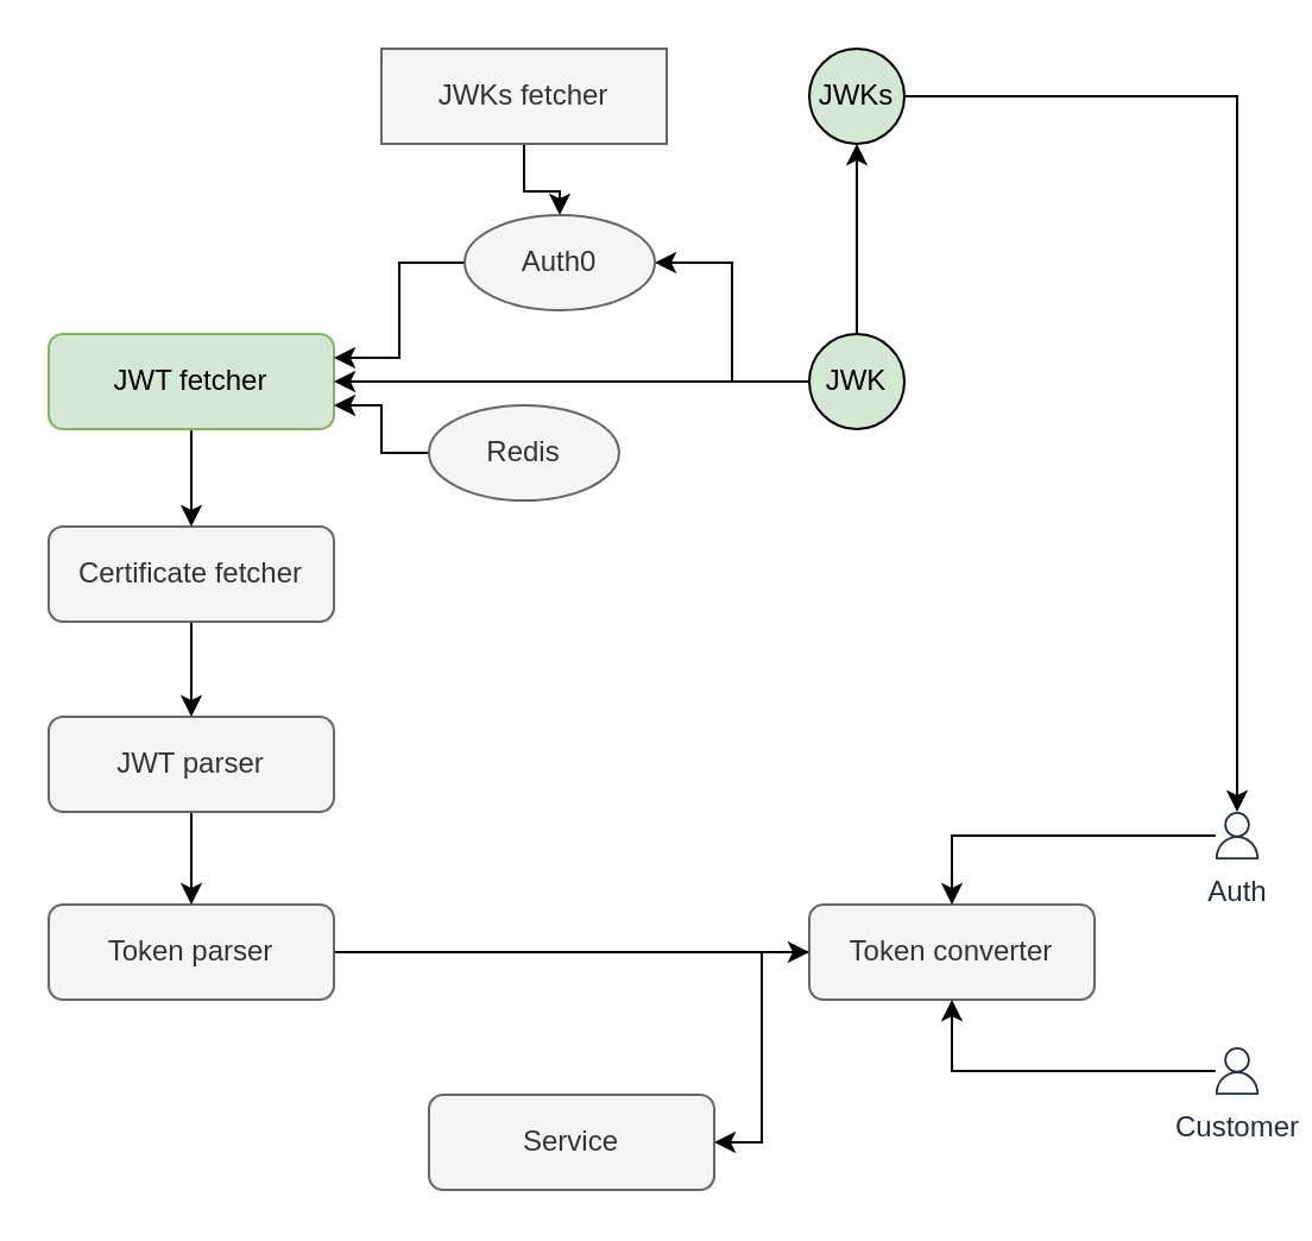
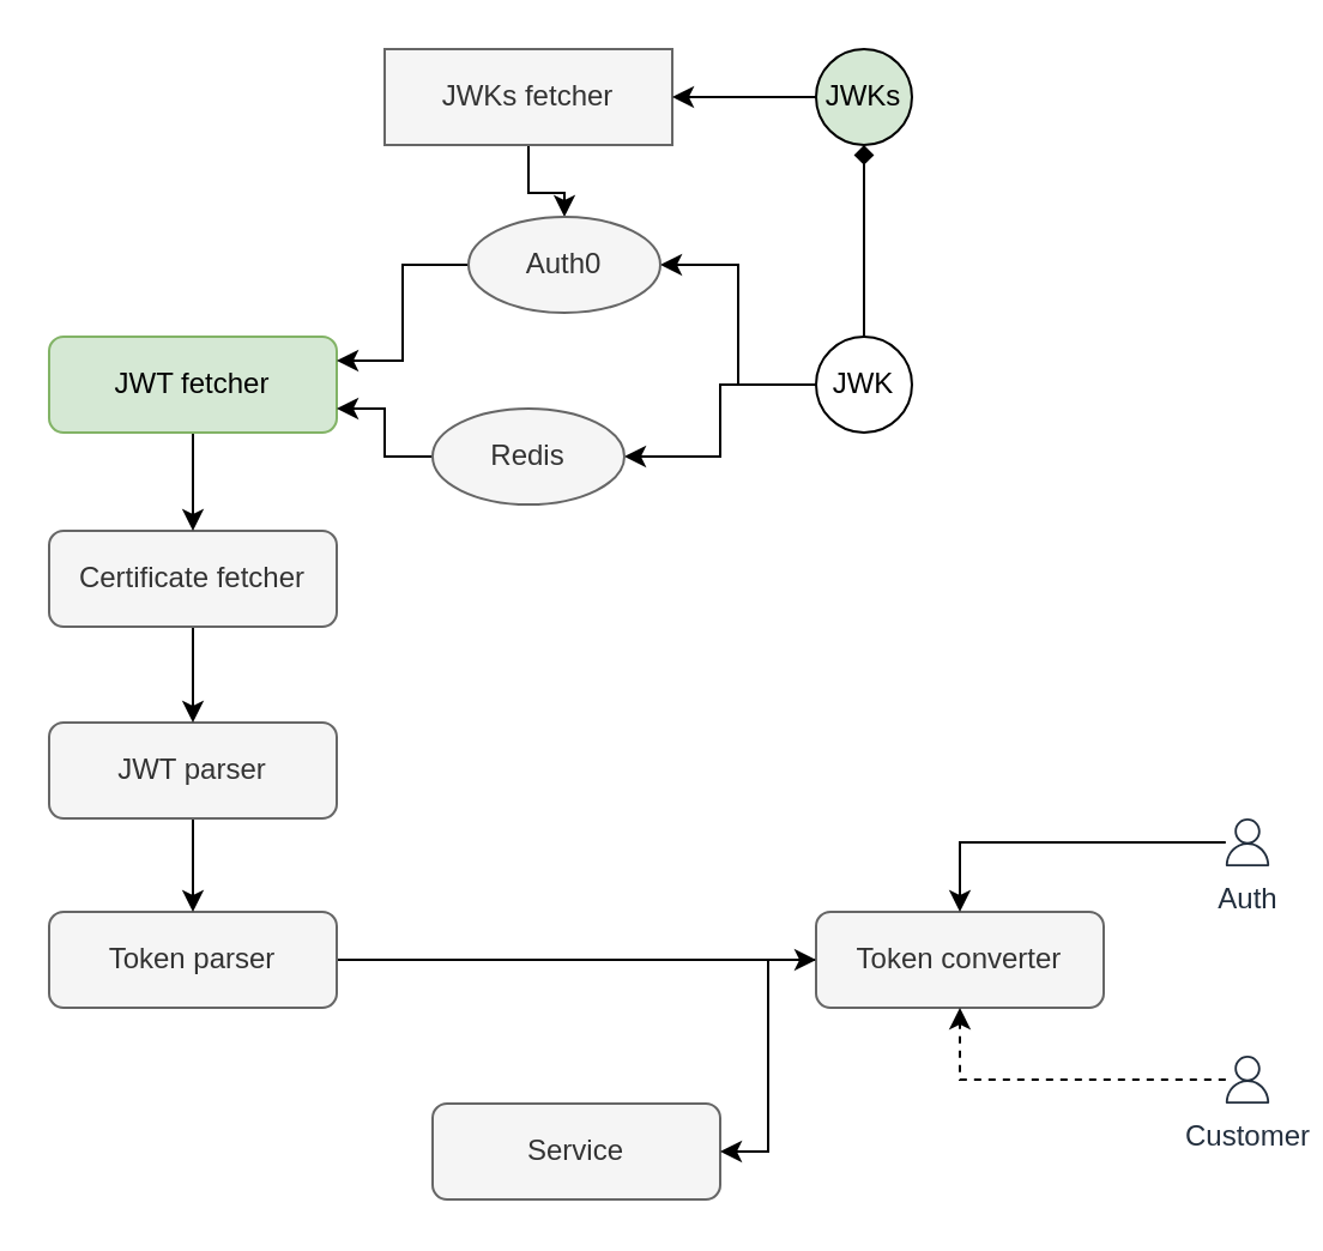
- <mxCell id="21" style="edgeStyle=orthogonalEdgeStyle;rounded=0;orthogonalLoop=1;jettySize=auto;html=1;entryX=0.5;entryY=1;entryDx=0;entryDy=0;" edge="1" parent="1" source="24" target="20"><mxGeometry relative="1" as="geometry" /></mxCell>
+ <mxCell id="21" style="edgeStyle=orthogonalEdgeStyle;rounded=0;orthogonalLoop=1;jettySize=auto;html=1;entryX=0.5;entryY=1;entryDx=0;entryDy=0;endArrow=diamond;" edge="1" parent="1" source="24" target="20"><mxGeometry relative="1" as="geometry" /></mxCell>
- <mxCell id="19" style="edgeStyle=orthogonalEdgeStyle;rounded=0;orthogonalLoop=1;jettySize=auto;html=1;" edge="1" parent="1" source="20" target="18"><mxGeometry relative="1" as="geometry" /></mxCell>
+ <mxCell id="19" style="edgeStyle=orthogonalEdgeStyle;rounded=0;orthogonalLoop=1;jettySize=auto;html=1;entryX=1;entryY=0.5;entryDx=0;entryDy=0;" edge="1" parent="1" source="20" target="14"><mxGeometry relative="1" as="geometry" /></mxCell>
- <mxCell id="23" style="edgeStyle=orthogonalEdgeStyle;rounded=0;orthogonalLoop=1;jettySize=auto;html=1;" edge="1" parent="1" source="24" target="12"><mxGeometry relative="1" as="geometry" /></mxCell>
+ <mxCell id="23" style="edgeStyle=orthogonalEdgeStyle;rounded=0;orthogonalLoop=1;jettySize=auto;html=1;entryX=1;entryY=0.5;entryDx=0;entryDy=0;" edge="1" parent="1" source="24" target="28"><mxGeometry relative="1" as="geometry" /></mxCell>
- <mxCell id="24" value="JWK" style="ellipse;whiteSpace=wrap;html=1;aspect=fixed;fillColor=#d5e8d4;" vertex="1" parent="1"><mxGeometry x="340" y="140" width="40" height="40" as="geometry" /></mxCell>
+ <mxCell id="24" value="JWK" style="ellipse;whiteSpace=wrap;html=1;aspect=fixed;" vertex="1" parent="1"><mxGeometry x="340" y="140" width="40" height="40" as="geometry" /></mxCell>
- <mxCell id="15" style="edgeStyle=orthogonalEdgeStyle;rounded=0;orthogonalLoop=1;jettySize=auto;html=1;entryX=0.5;entryY=1;entryDx=0;entryDy=0;" edge="1" parent="1" source="16" target="4"><mxGeometry relative="1" as="geometry" /></mxCell>
+ <mxCell id="15" style="edgeStyle=orthogonalEdgeStyle;rounded=0;orthogonalLoop=1;jettySize=auto;html=1;entryX=0.5;entryY=1;entryDx=0;entryDy=0;dashed=1;" edge="1" parent="1" source="16" target="4"><mxGeometry relative="1" as="geometry" /></mxCell>
